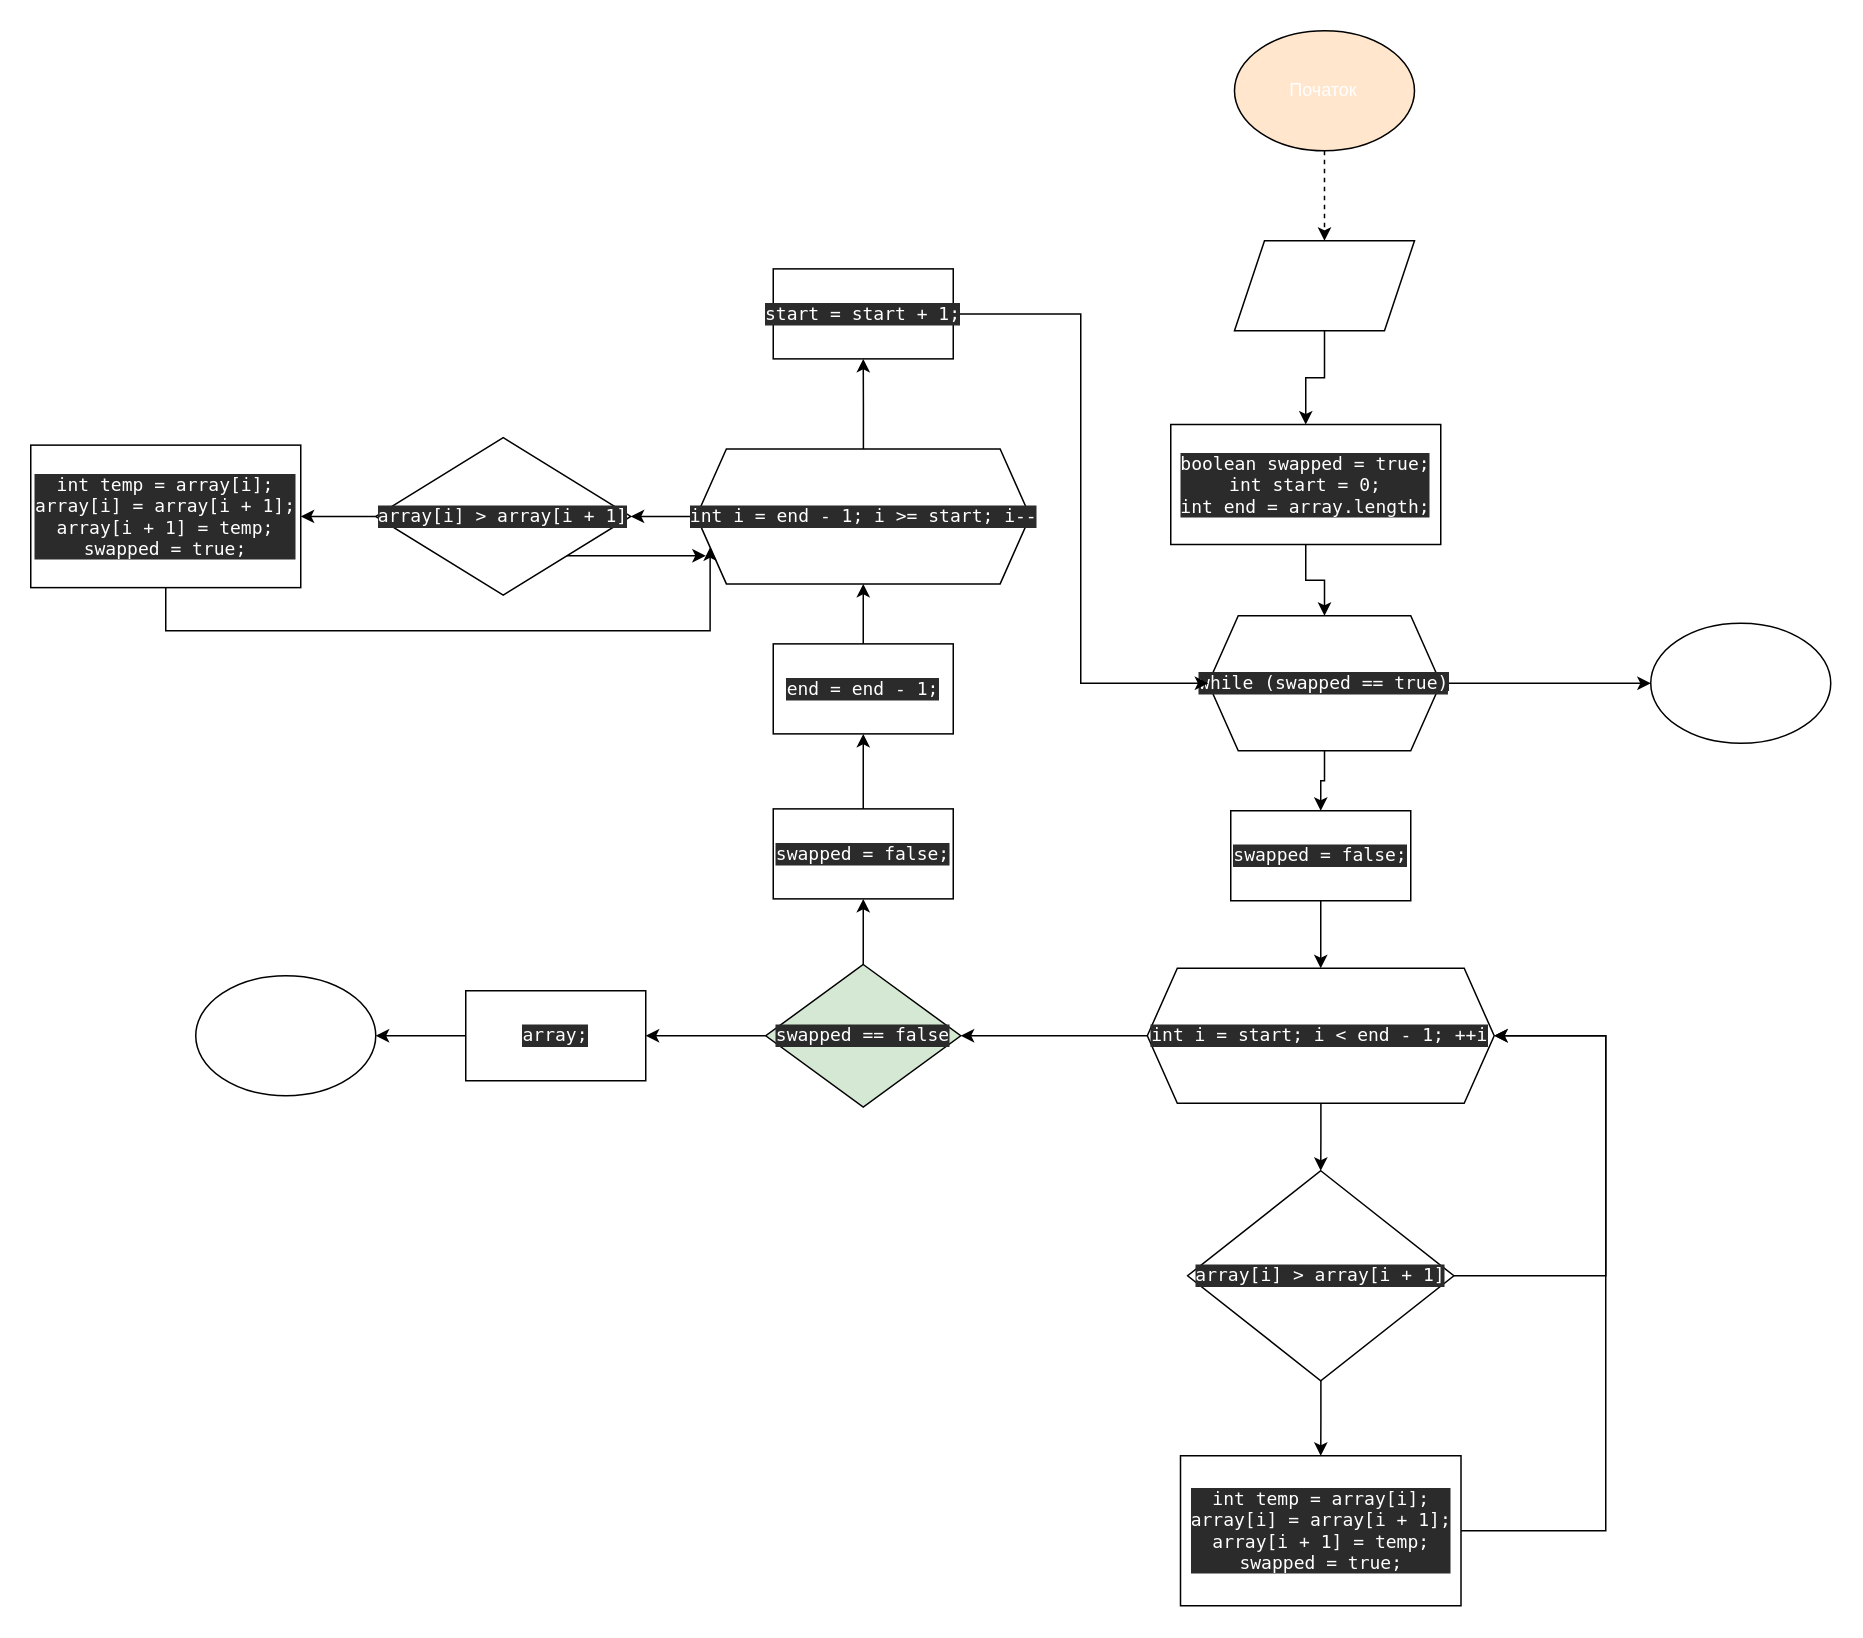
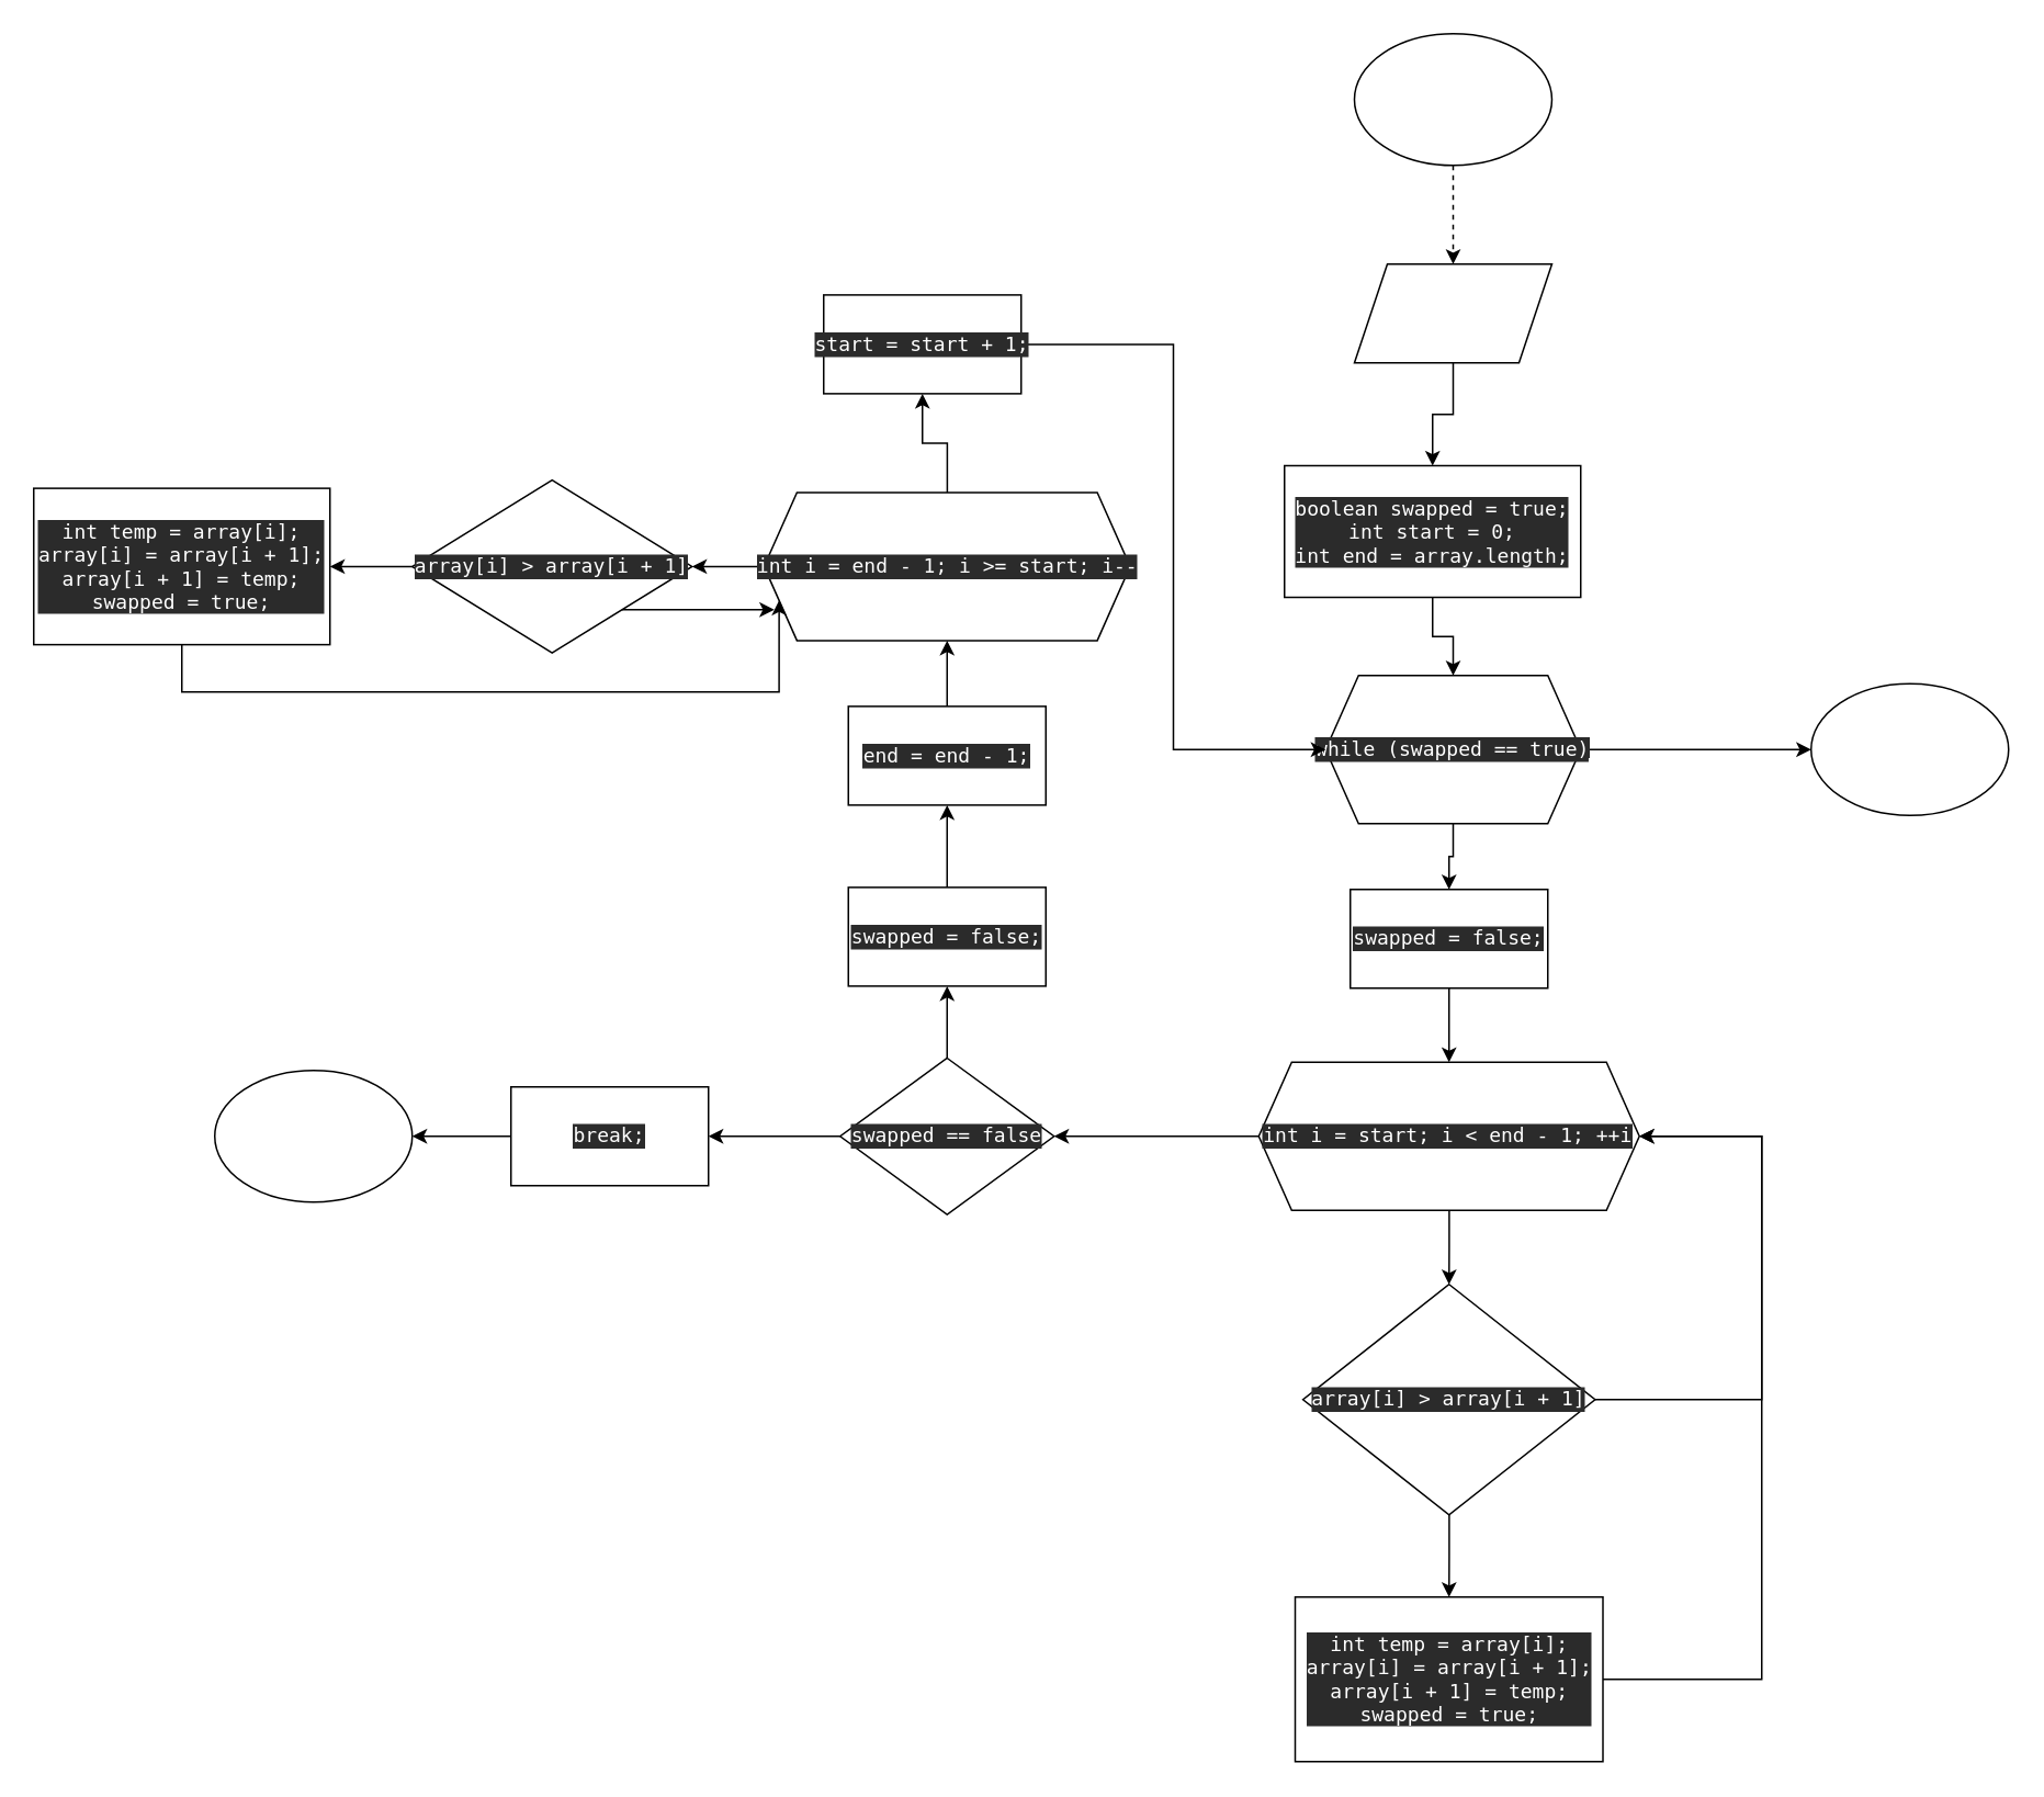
- <mxCell id="3" value="Початок" style="ellipse;whiteSpace=wrap;html=1;fontColor=#FFFFFF;fillColor=#ffe6cc;" vertex="1" parent="1"><mxGeometry x="822.49" y="20" width="120" height="80" as="geometry" /></mxCell>
+ <mxCell id="3" value="Початок" style="ellipse;whiteSpace=wrap;html=1;fontColor=#FFFFFF;" vertex="1" parent="1"><mxGeometry x="822.49" y="20" width="120" height="80" as="geometry" /></mxCell>
- <mxCell id="40" value="&lt;div style=&quot;background-color: rgb(43, 43, 43); font-family: &amp;quot;JetBrains Mono&amp;quot;, monospace;&quot;&gt;&lt;pre&gt;start = start + 1&lt;span style=&quot;&quot;&gt;;&lt;/span&gt;&lt;/pre&gt;&lt;/div&gt;" style="rounded=0;whiteSpace=wrap;html=1;fontColor=#FFFFFF;" vertex="1" parent="1"><mxGeometry x="515" y="178.75" width="120" height="60" as="geometry" /></mxCell>
+ <mxCell id="40" value="&lt;div style=&quot;background-color: rgb(43, 43, 43); font-family: &amp;quot;JetBrains Mono&amp;quot;, monospace;&quot;&gt;&lt;pre&gt;start = start + 1&lt;span style=&quot;&quot;&gt;;&lt;/span&gt;&lt;/pre&gt;&lt;/div&gt;" style="rounded=0;whiteSpace=wrap;html=1;fontColor=#FFFFFF;" vertex="1" parent="1"><mxGeometry x="500" y="178.75" width="120" height="60" as="geometry" /></mxCell>
- <mxCell id="25" value="&lt;div style=&quot;background-color: rgb(43, 43, 43); font-family: &amp;quot;JetBrains Mono&amp;quot;, monospace;&quot;&gt;&lt;pre&gt;array;&lt;/pre&gt;&lt;/div&gt;" style="rounded=0;whiteSpace=wrap;html=1;fontColor=#FFFFFF;" vertex="1" parent="1"><mxGeometry x="310" y="660" width="120" height="60" as="geometry" /></mxCell>
+ <mxCell id="25" value="&lt;div style=&quot;background-color: rgb(43, 43, 43); font-family: &amp;quot;JetBrains Mono&amp;quot;, monospace;&quot;&gt;&lt;pre&gt;break;&lt;/pre&gt;&lt;/div&gt;" style="rounded=0;whiteSpace=wrap;html=1;fontColor=#FFFFFF;" vertex="1" parent="1"><mxGeometry x="310" y="660" width="120" height="60" as="geometry" /></mxCell>
- <mxCell id="23" value="&lt;div style=&quot;background-color: rgb(43, 43, 43); font-family: &amp;quot;JetBrains Mono&amp;quot;, monospace;&quot;&gt;&lt;pre&gt;swapped == false&lt;/pre&gt;&lt;/div&gt;" style="rhombus;whiteSpace=wrap;html=1;fontColor=#FFFFFF;fillColor=#d5e8d4;" vertex="1" parent="1"><mxGeometry x="510" y="642.5" width="130" height="95" as="geometry" /></mxCell>
+ <mxCell id="23" value="&lt;div style=&quot;background-color: rgb(43, 43, 43); font-family: &amp;quot;JetBrains Mono&amp;quot;, monospace;&quot;&gt;&lt;pre&gt;swapped == false&lt;/pre&gt;&lt;/div&gt;" style="rhombus;whiteSpace=wrap;html=1;fontColor=#FFFFFF;" vertex="1" parent="1"><mxGeometry x="510" y="642.5" width="130" height="95" as="geometry" /></mxCell>
